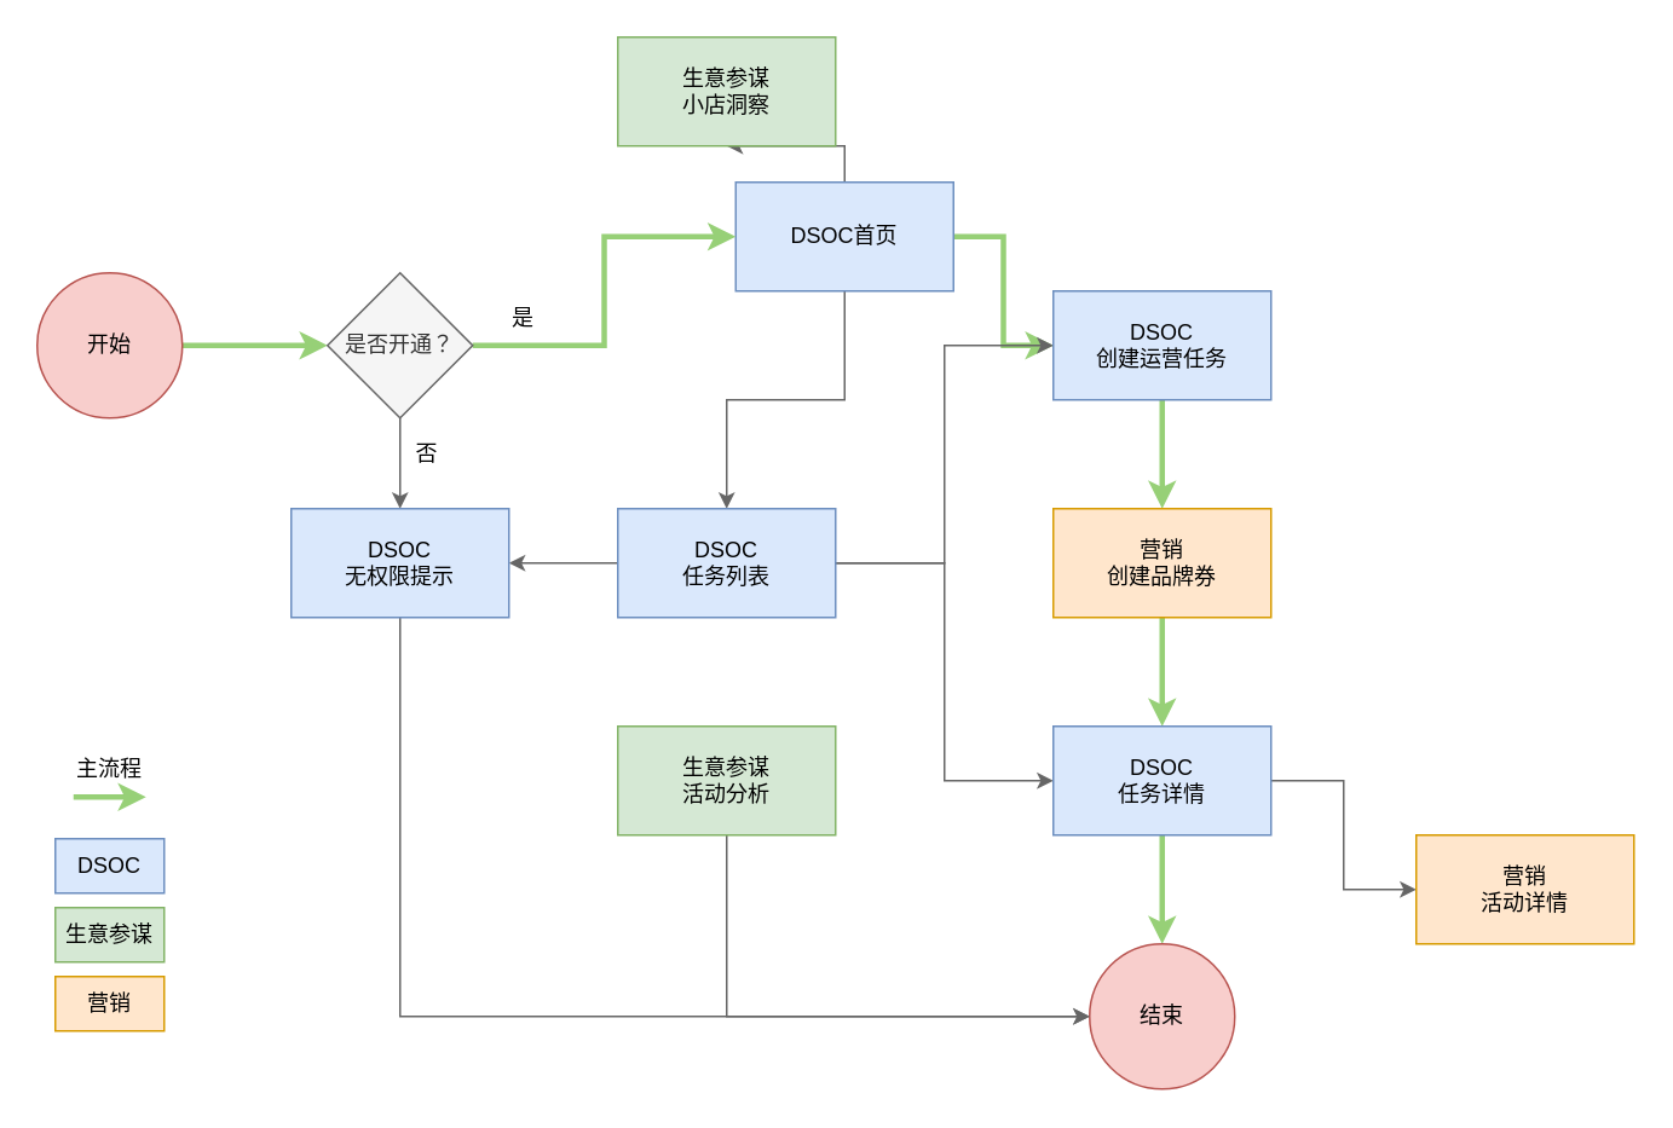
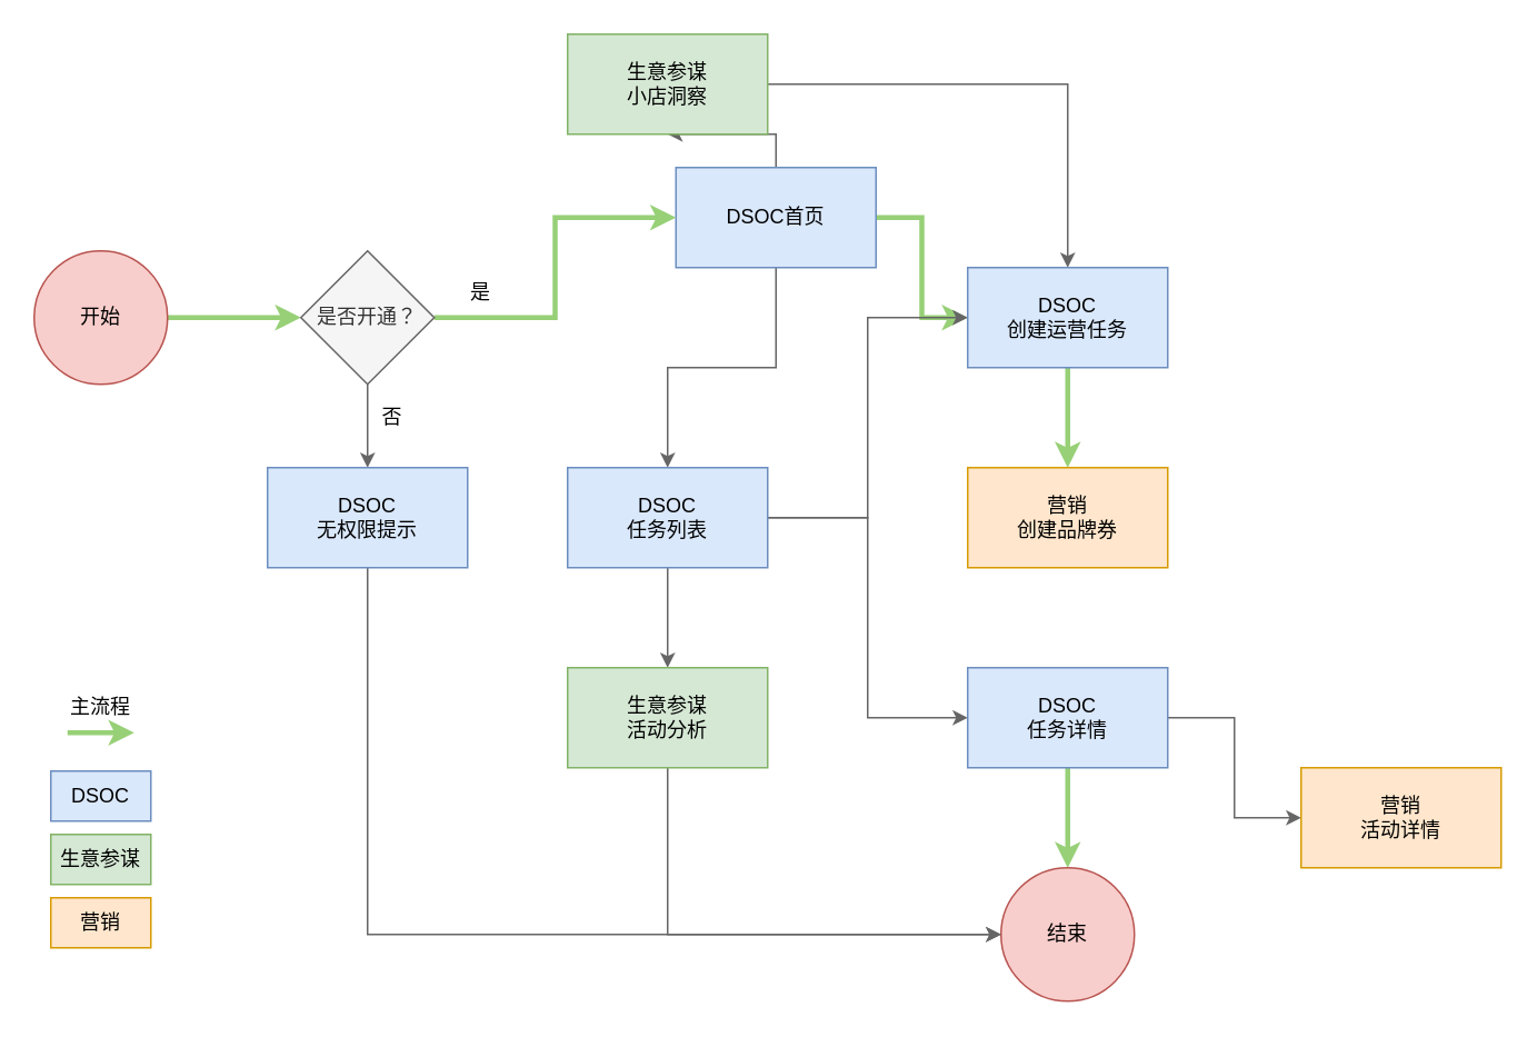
+ <mxCell id="12" value="" style="edgeStyle=orthogonalEdgeStyle;rounded=0;orthogonalLoop=1;jettySize=auto;html=1;entryX=0.5;entryY=0;entryDx=0;entryDy=0;strokeColor=#666666;" parent="1" source="13" target="15" edge="1"><mxGeometry relative="1" as="geometry"><mxPoint x="540" y="50" as="targetPoint" /></mxGeometry></mxCell>
- <mxCell id="10" value="" style="edgeStyle=orthogonalEdgeStyle;rounded=0;orthogonalLoop=1;jettySize=auto;html=1;strokeColor=#666666;strokeWidth=1;" edge="1" parent="1" source="11" target="27"><mxGeometry relative="1" as="geometry" /></mxCell>
+ <mxCell id="10" value="" style="edgeStyle=orthogonalEdgeStyle;rounded=0;orthogonalLoop=1;jettySize=auto;html=1;strokeColor=#666666;strokeWidth=1;" edge="1" parent="1" source="11" target="33"><mxGeometry relative="1" as="geometry" /></mxCell>
- <mxCell id="16" value="" style="edgeStyle=orthogonalEdgeStyle;rounded=0;orthogonalLoop=1;jettySize=auto;html=1;strokeColor=#97D077;strokeWidth=3;" parent="1" source="17" target="20" edge="1"><mxGeometry relative="1" as="geometry" /></mxCell>
